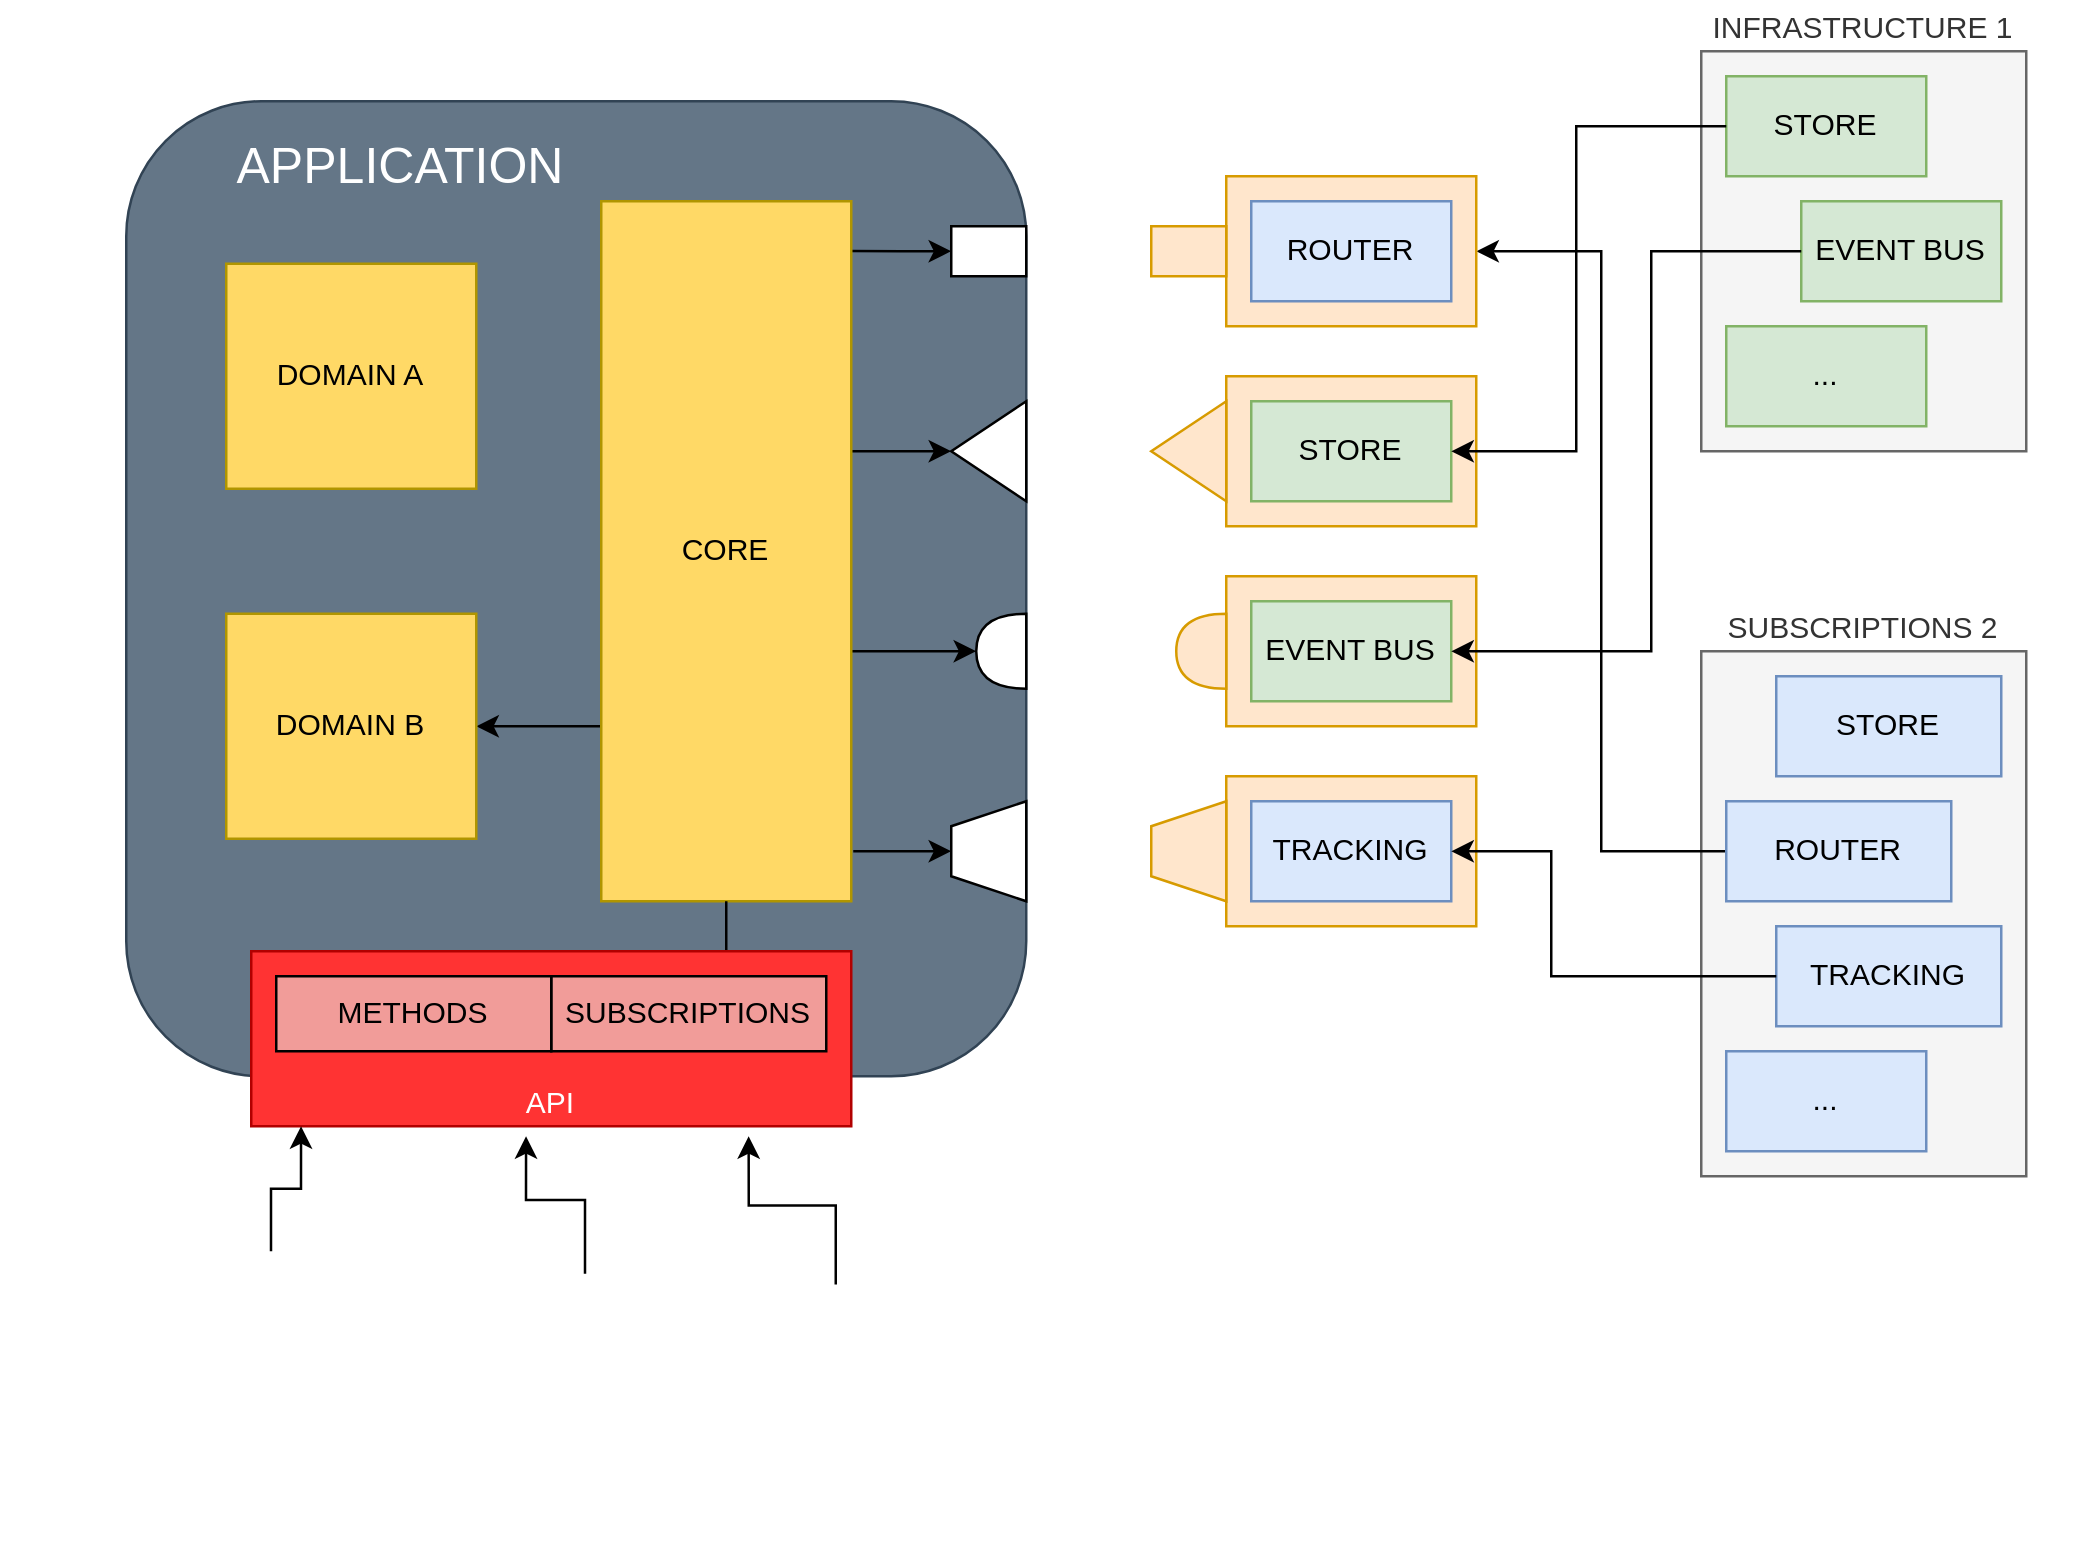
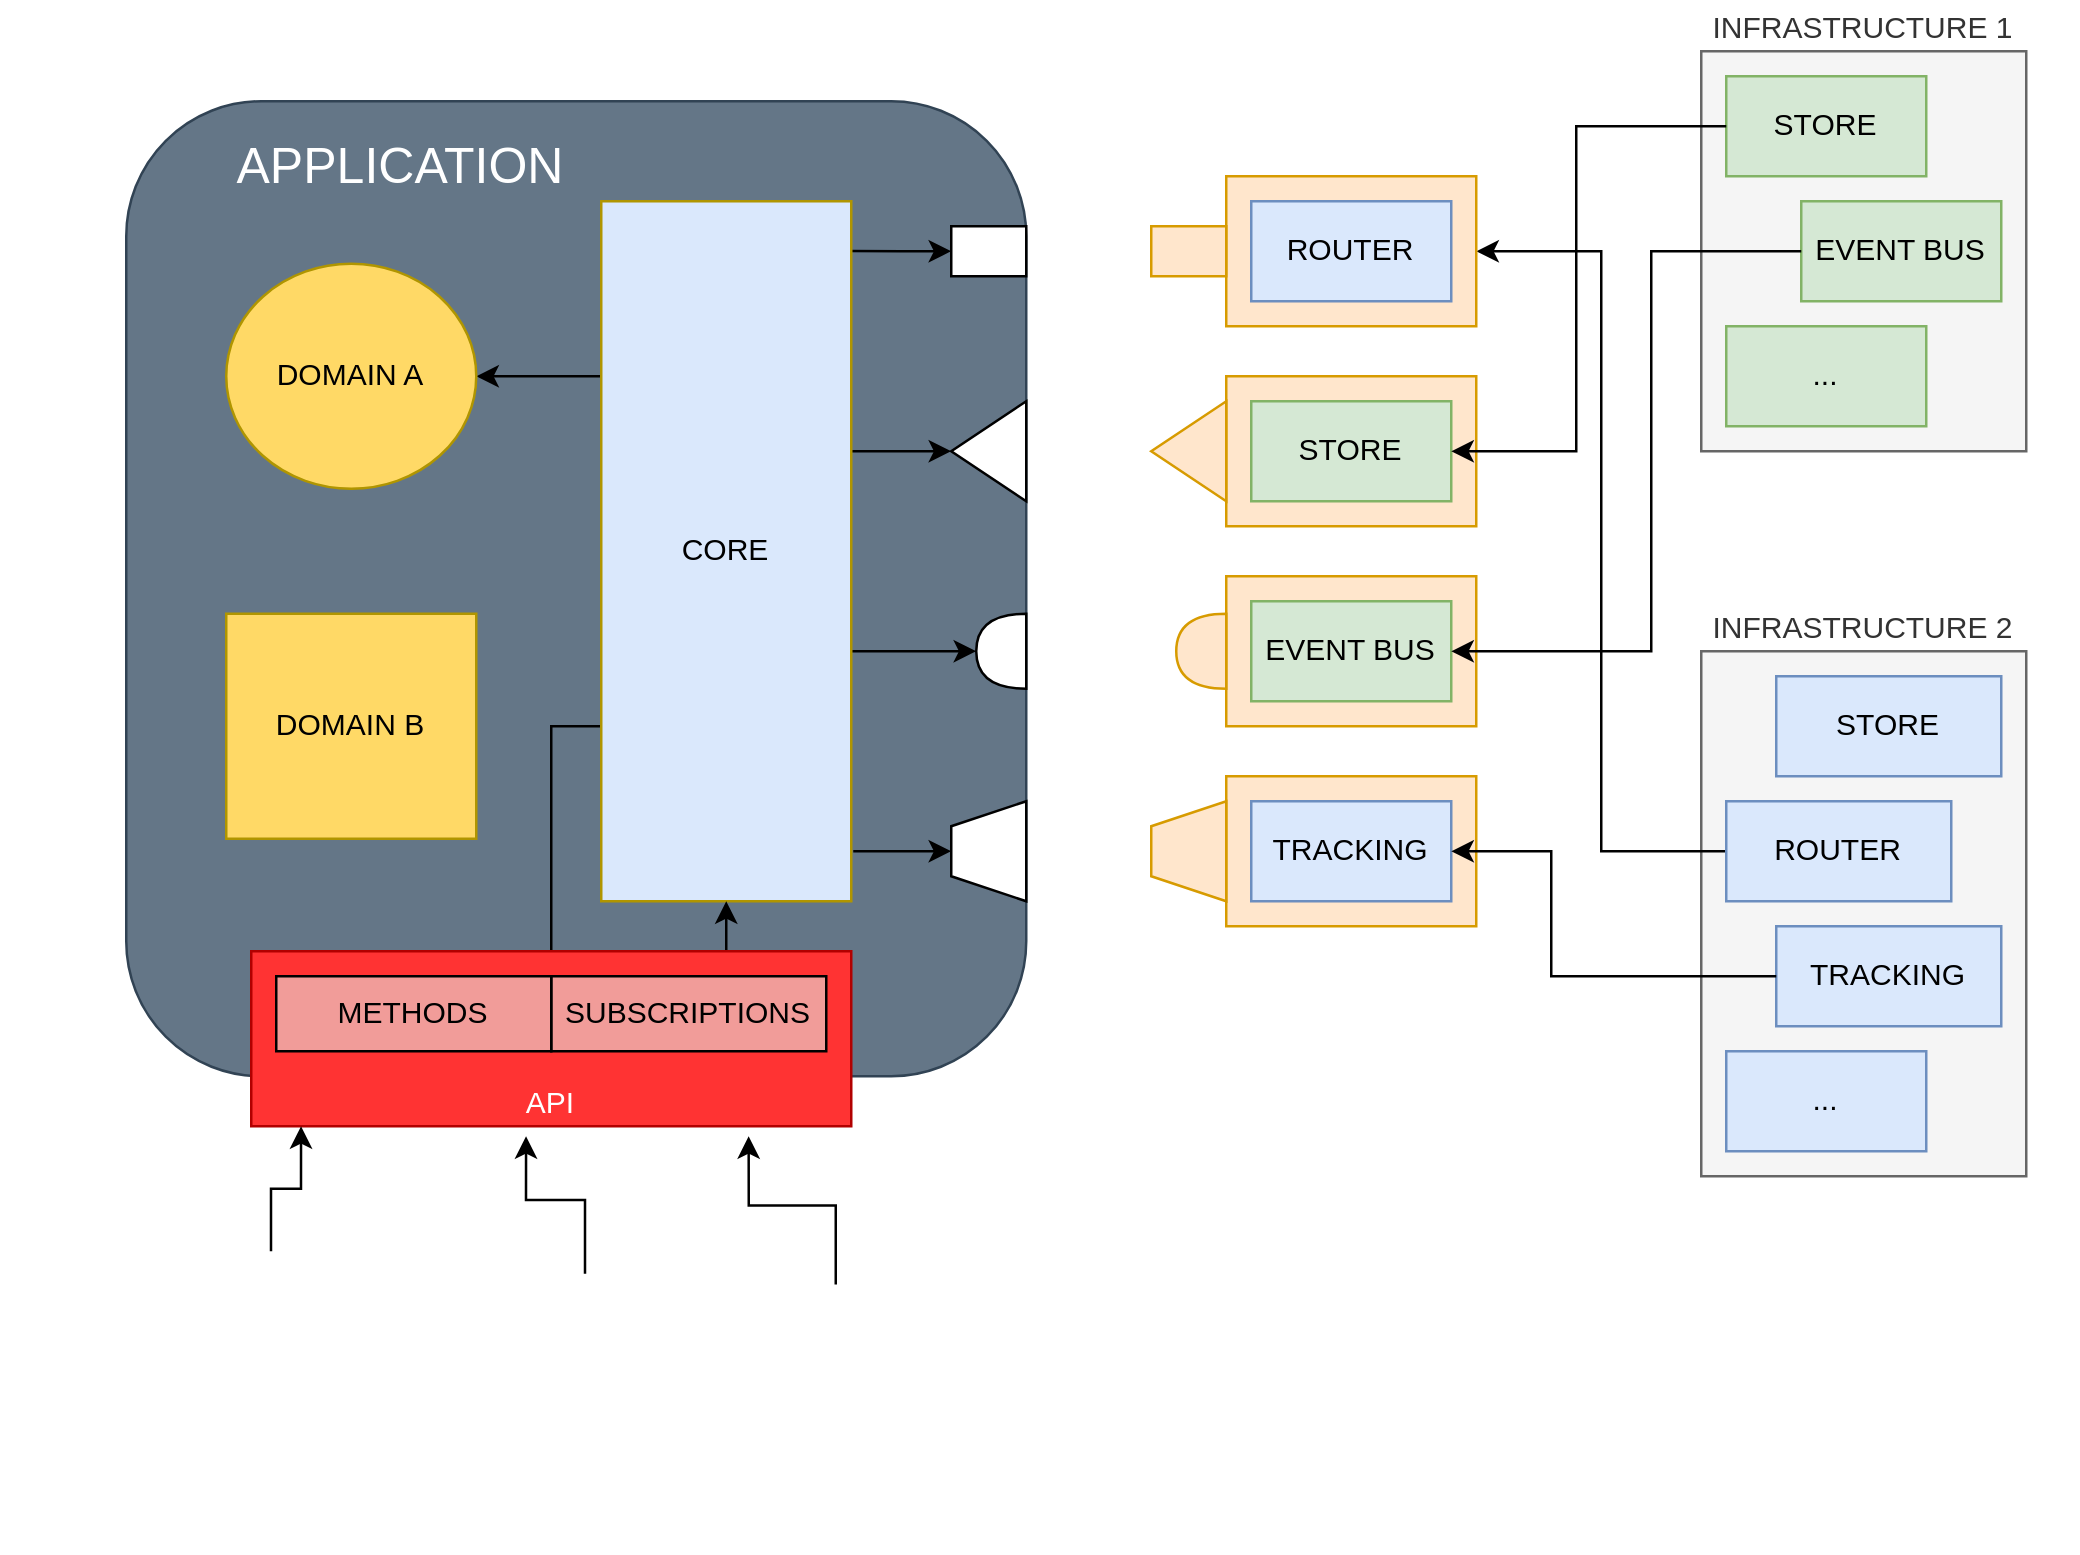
- <mxCell id="47" value="DOMAIN A" style="rounded=0;whiteSpace=wrap;html=1;strokeColor=#B09500;fontColor=#000000;fillColor=#FFD966;" parent="1" vertex="1"><mxGeometry x="90" y="105" width="100" height="90" as="geometry" /></mxCell>
+ <mxCell id="47" value="DOMAIN A" style="ellipse;whiteSpace=wrap;html=1;strokeColor=#B09500;fontColor=#000000;fillColor=#FFD966;" parent="1" vertex="1"><mxGeometry x="90" y="105" width="100" height="90" as="geometry" /></mxCell>
+ <mxCell id="36" style="edgeStyle=orthogonalEdgeStyle;rounded=0;orthogonalLoop=1;jettySize=auto;html=1;exitX=0;exitY=0.25;exitDx=0;exitDy=0;entryX=1;entryY=0.5;entryDx=0;entryDy=0;fontColor=#FFFFFF;" parent="1" source="38" target="47" edge="1"><mxGeometry relative="1" as="geometry" /></mxCell>
- <mxCell id="38" value="CORE" style="rounded=0;whiteSpace=wrap;html=1;strokeColor=#B09500;fontColor=#000000;fillColor=#FFD966;" parent="1" vertex="1"><mxGeometry x="240" y="80" width="100" height="280" as="geometry" /></mxCell>
+ <mxCell id="38" value="CORE" style="rounded=0;whiteSpace=wrap;html=1;strokeColor=#B09500;fontColor=#000000;fillColor=#dae8fc;" parent="1" vertex="1"><mxGeometry x="240" y="80" width="100" height="280" as="geometry" /></mxCell>
- <mxCell id="3" value="SUBSCRIPTIONS 2" style="rounded=0;whiteSpace=wrap;html=1;labelPosition=center;verticalLabelPosition=top;align=center;verticalAlign=bottom;fillColor=#f5f5f5;strokeColor=#666666;fontColor=#333333;" parent="1" vertex="1"><mxGeometry x="680" y="260" width="130" height="210" as="geometry" /></mxCell>
+ <mxCell id="3" value="INFRASTRUCTURE 2" style="rounded=0;whiteSpace=wrap;html=1;labelPosition=center;verticalLabelPosition=top;align=center;verticalAlign=bottom;fillColor=#f5f5f5;strokeColor=#666666;fontColor=#333333;" parent="1" vertex="1"><mxGeometry x="680" y="260" width="130" height="210" as="geometry" /></mxCell>
- <mxCell id="37" style="edgeStyle=orthogonalEdgeStyle;rounded=0;orthogonalLoop=1;jettySize=auto;html=1;exitX=0;exitY=0.75;exitDx=0;exitDy=0;entryX=1;entryY=0.5;entryDx=0;entryDy=0;fontColor=#FFFFFF;" parent="1" source="38" target="48" edge="1"><mxGeometry relative="1" as="geometry" /></mxCell>
+ <mxCell id="37" style="edgeStyle=orthogonalEdgeStyle;rounded=0;orthogonalLoop=1;jettySize=auto;html=1;exitX=0;exitY=0.75;exitDx=0;exitDy=0;fontColor=#FFFFFF;" parent="1" source="38" target="41" edge="1"><mxGeometry relative="1" as="geometry" /></mxCell>
- <mxCell id="39" style="edgeStyle=orthogonalEdgeStyle;rounded=0;orthogonalLoop=1;jettySize=auto;html=1;exitX=0.75;exitY=0;exitDx=0;exitDy=0;entryX=0.5;entryY=1;entryDx=0;entryDy=0;endArrow=none;" parent="1" source="40" target="38" edge="1"><mxGeometry relative="1" as="geometry"><Array as="points"><mxPoint x="290" y="380" /></Array></mxGeometry></mxCell>
+ <mxCell id="39" style="edgeStyle=orthogonalEdgeStyle;rounded=0;orthogonalLoop=1;jettySize=auto;html=1;exitX=0.75;exitY=0;exitDx=0;exitDy=0;entryX=0.5;entryY=1;entryDx=0;entryDy=0;" parent="1" source="40" target="38" edge="1"><mxGeometry relative="1" as="geometry"><Array as="points"><mxPoint x="290" y="380" /></Array></mxGeometry></mxCell>
